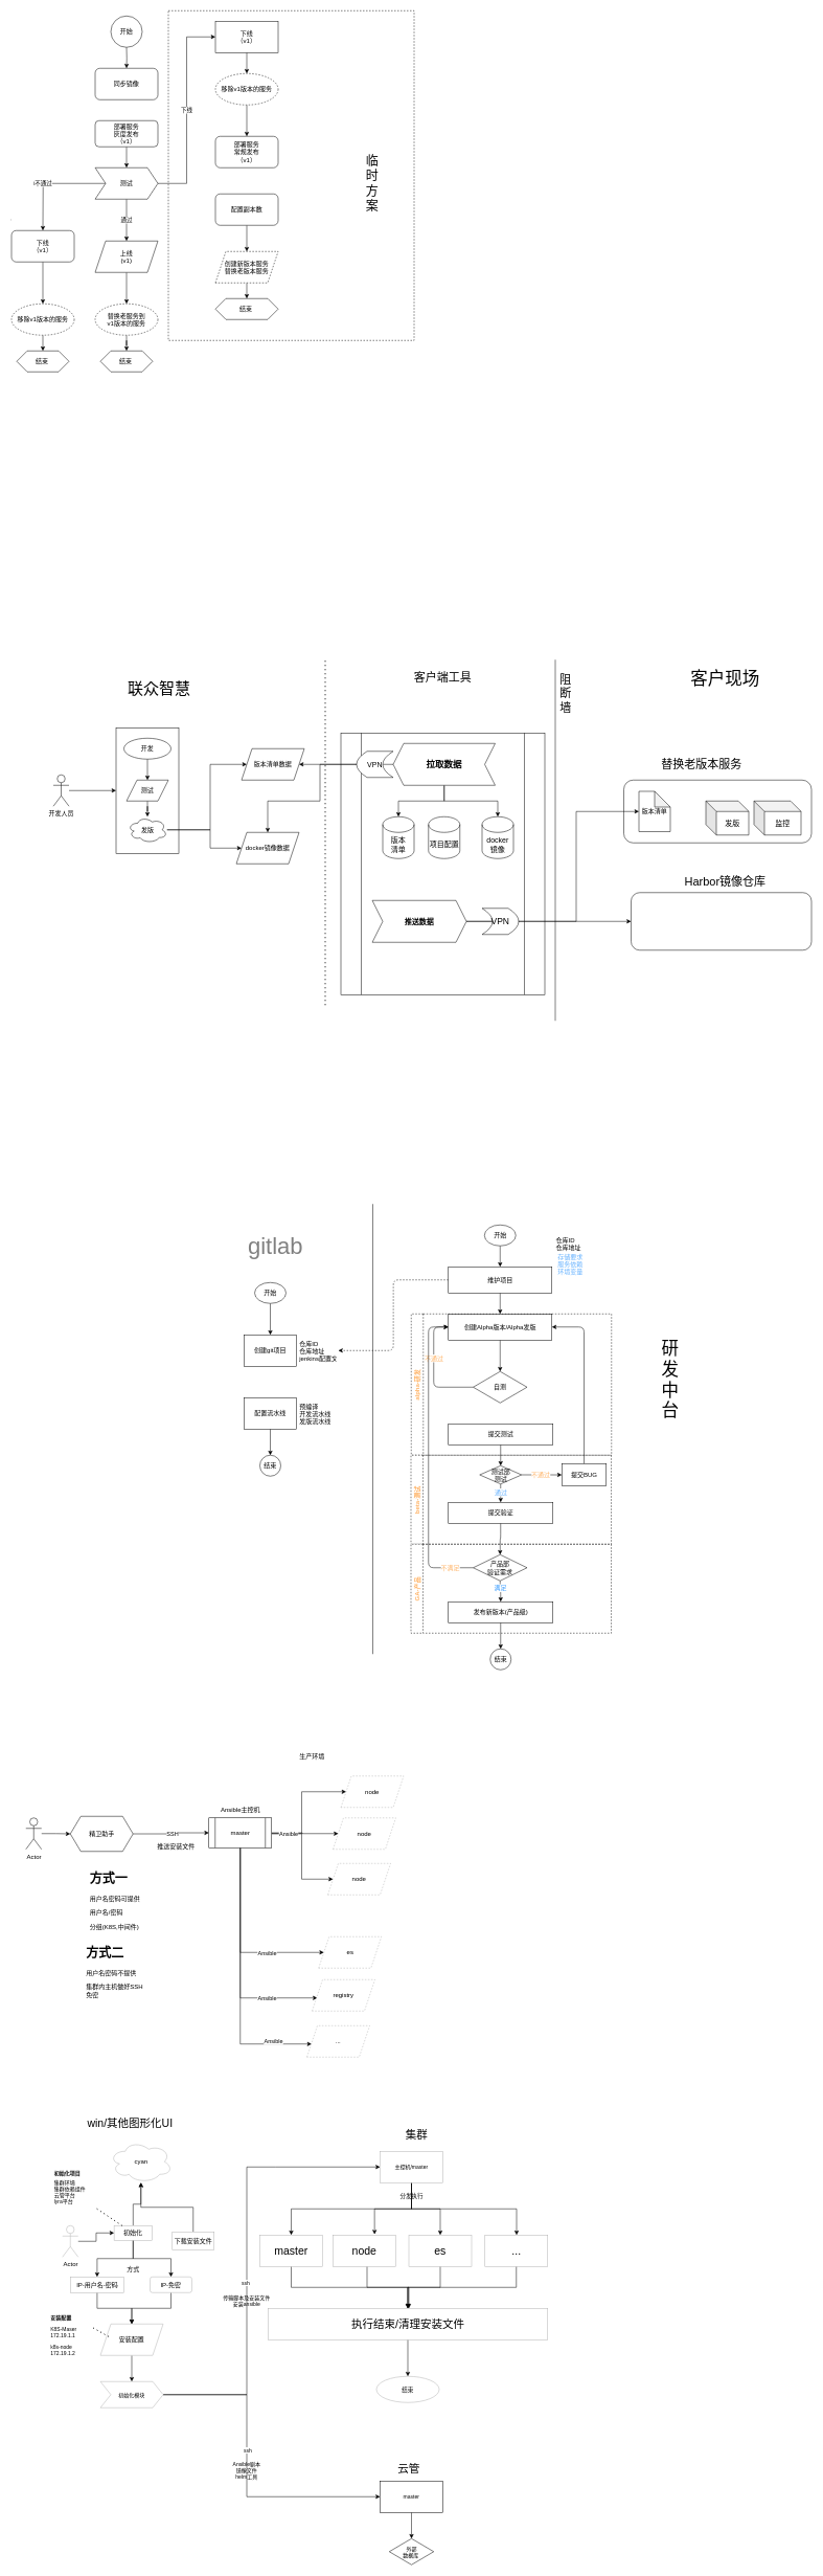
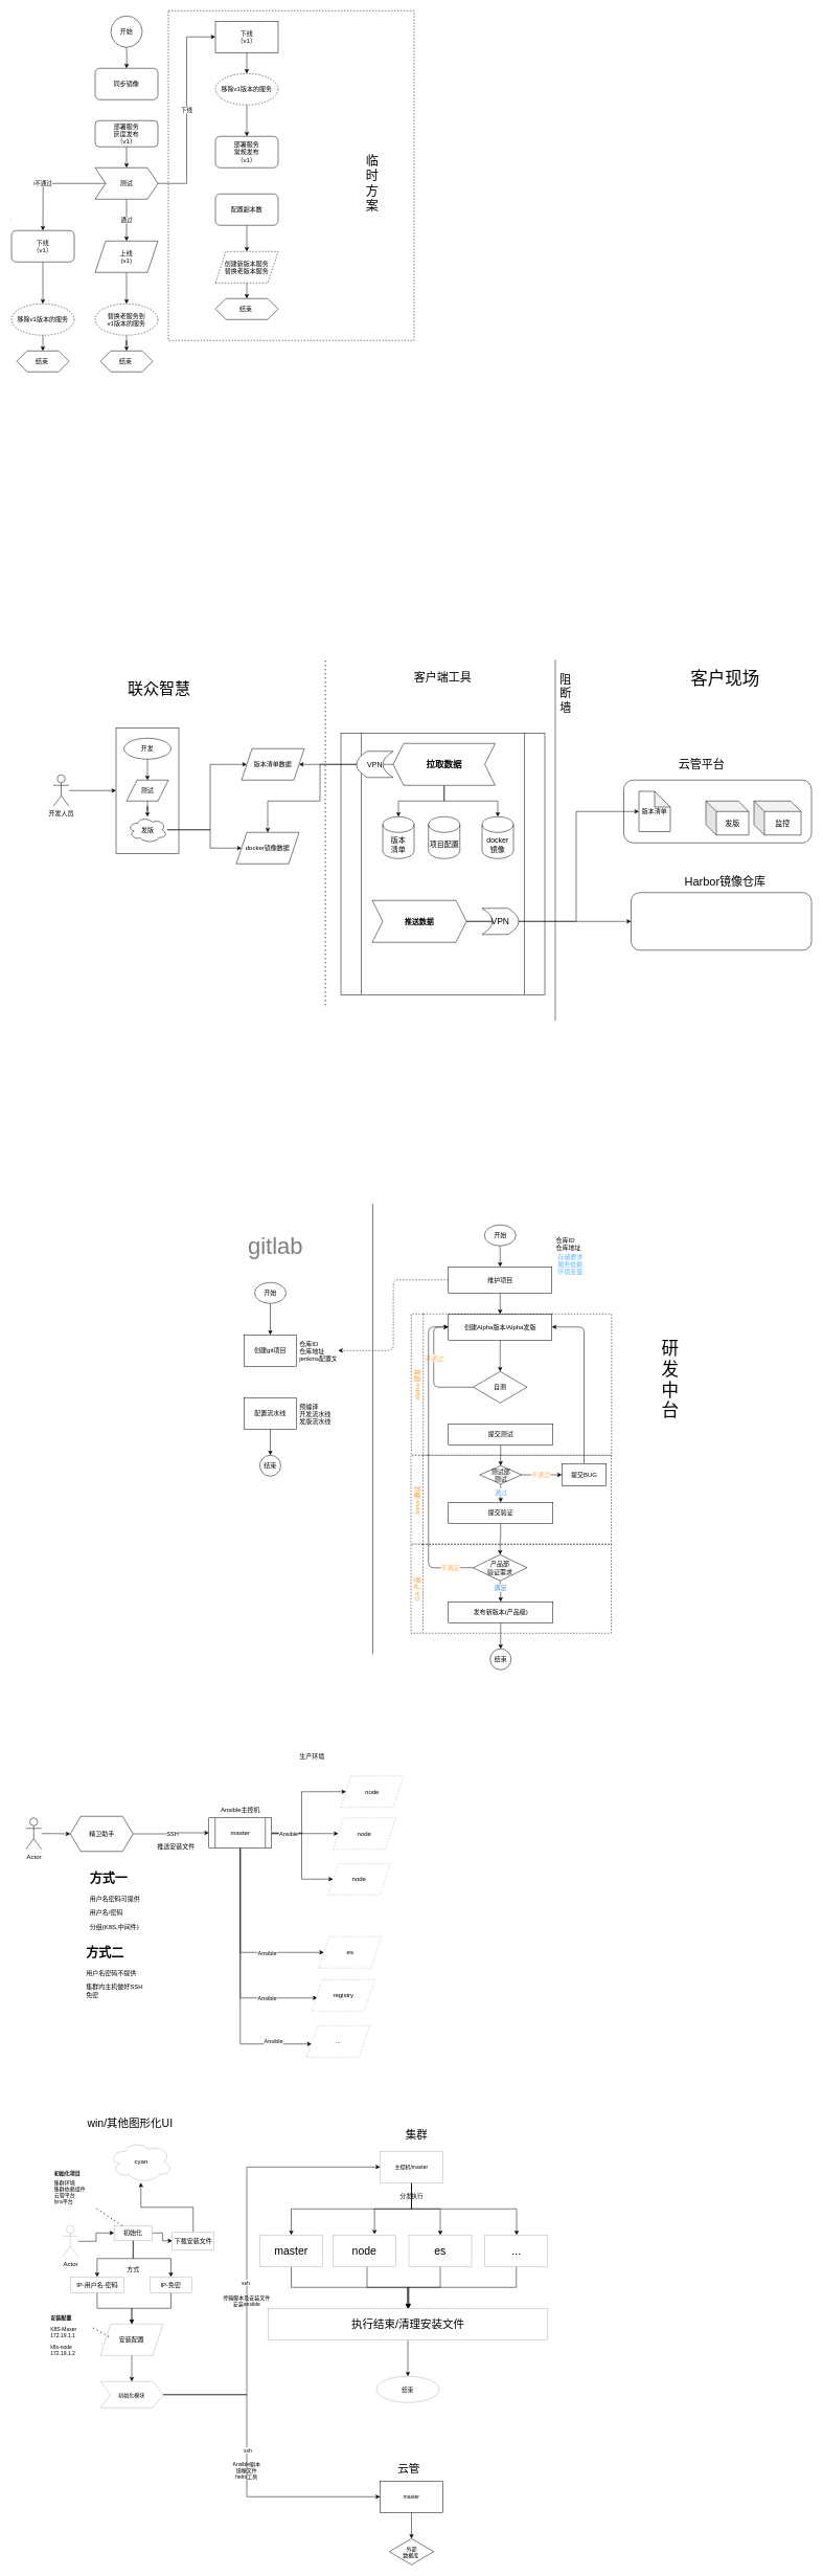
- <mxCell id="71" value="替换老版本服务" style="text;html=1;strokeColor=none;fillColor=none;align=center;verticalAlign=middle;whiteSpace=wrap;rounded=0;fontSize=22;fontStyle=0" parent="1" vertex="1"><mxGeometry x="1211" y="1445" width="260" height="30" as="geometry" /></mxCell>
+ <mxCell id="71" value="云管平台" style="text;html=1;strokeColor=none;fillColor=none;align=center;verticalAlign=middle;whiteSpace=wrap;rounded=0;fontSize=22;fontStyle=0" parent="1" vertex="1"><mxGeometry x="1211" y="1445" width="260" height="30" as="geometry" /></mxCell>
- <mxCell id="153" value="" style="edgeStyle=orthogonalEdgeStyle;rounded=0;orthogonalLoop=1;jettySize=auto;html=1;" parent="1" source="154" target="2" edge="1"><mxGeometry relative="1" as="geometry" /></mxCell>
+ <mxCell id="153" value="" style="edgeStyle=orthogonalEdgeStyle;rounded=0;orthogonalLoop=1;jettySize=auto;html=1;" parent="1" source="154" target="161" edge="1"><mxGeometry relative="1" as="geometry" /></mxCell>
- <mxCell id="158" value="IP-免密" style="whiteSpace=wrap;html=1;strokeColor=#B3B3B3;rounded=1;" parent="1" vertex="1"><mxGeometry x="286" y="4350" width="80" height="30" as="geometry" /></mxCell>
+ <mxCell id="158" value="IP-免密" style="rounded=0;whiteSpace=wrap;html=1;strokeColor=#B3B3B3;" parent="1" vertex="1"><mxGeometry x="286" y="4350" width="80" height="30" as="geometry" /></mxCell>
